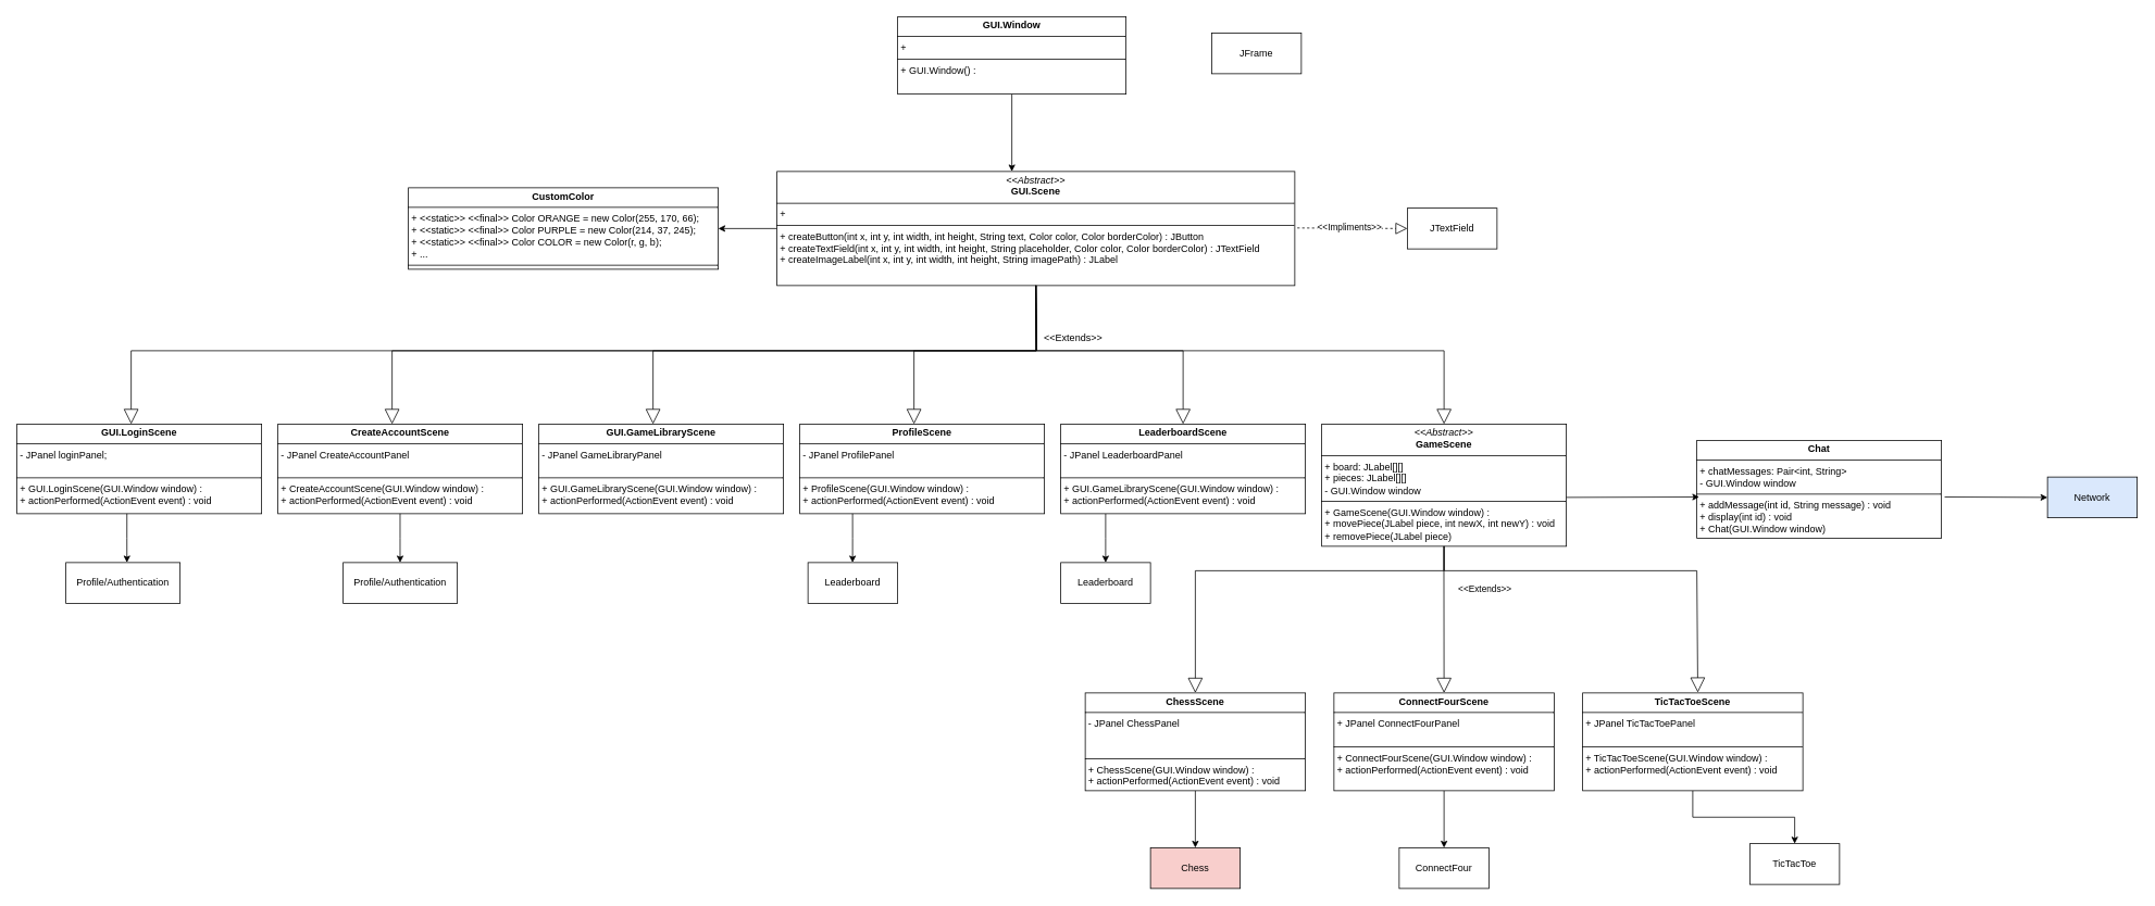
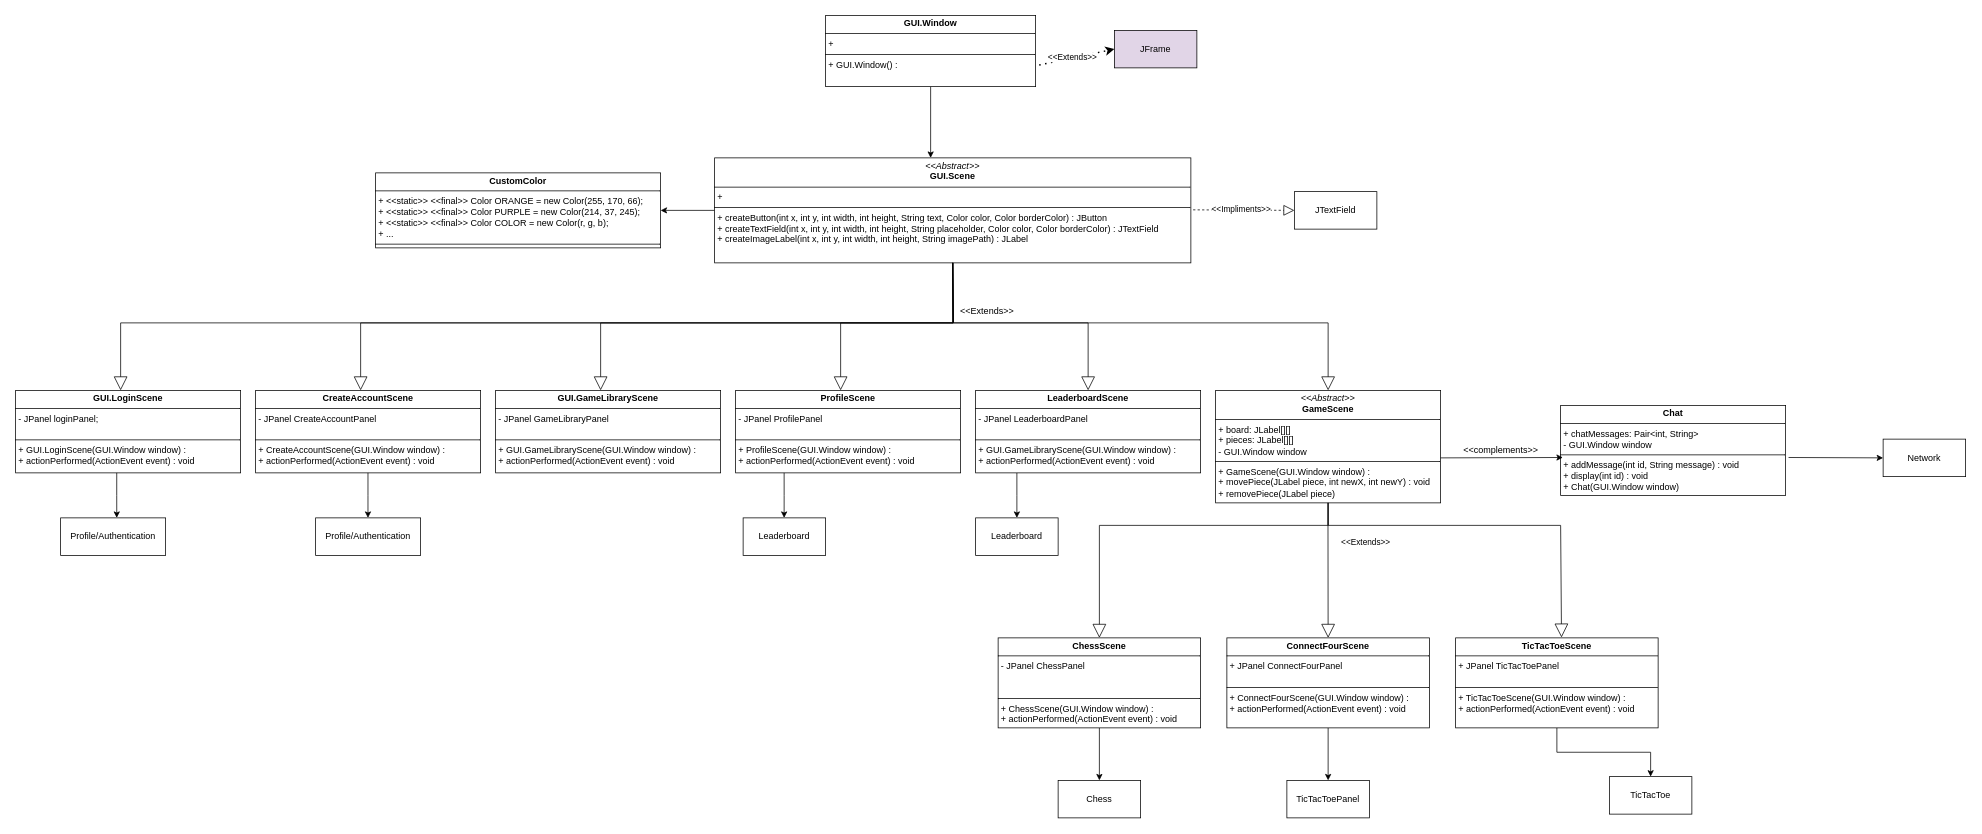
- <mxCell id="2" value="JFrame" style="html=1;whiteSpace=wrap;" parent="1" vertex="1"><mxGeometry x="1485" y="40" width="110" height="50" as="geometry" /></mxCell>
+ <mxCell id="2" value="JFrame" style="html=1;whiteSpace=wrap;fillColor=#e1d5e7;" parent="1" vertex="1"><mxGeometry x="1485" y="40" width="110" height="50" as="geometry" /></mxCell>
+ <mxCell id="31" value="" style="endArrow=classic;dashed=1;html=1;dashPattern=1 3;strokeWidth=2;rounded=0;entryX=0;entryY=0.5;entryDx=0;entryDy=0;exitX=1.017;exitY=0.697;exitDx=0;exitDy=0;exitPerimeter=0;" parent="1" source="7" target="2" edge="1"><mxGeometry width="50" height="50" relative="1" as="geometry"><mxPoint x="950" y="260" as="sourcePoint" /><mxPoint x="1000" y="210" as="targetPoint" /></mxGeometry></mxCell>
+ <mxCell id="32" value="Text" style="edgeLabel;html=1;align=center;verticalAlign=middle;resizable=0;points=[];" parent="31" connectable="0" vertex="1"><mxGeometry x="-0.203" y="4" relative="1" as="geometry"><mxPoint x="5" y="4" as="offset" /></mxGeometry></mxCell>
+ <mxCell id="33" value="&amp;lt;&amp;lt;Extends&amp;gt;&amp;gt;" style="edgeLabel;html=1;align=center;verticalAlign=middle;resizable=0;points=[];" parent="31" connectable="0" vertex="1"><mxGeometry x="-0.123" y="1" relative="1" as="geometry"><mxPoint as="offset" /></mxGeometry></mxCell>
+ <mxCell id="36" value="&amp;lt;&amp;lt;complements&amp;gt;&amp;gt;" style="text;html=1;align=center;verticalAlign=middle;resizable=0;points=[];autosize=1;strokeColor=none;fillColor=none;" parent="1" vertex="1"><mxGeometry x="1940" y="585" width="120" height="30" as="geometry" /></mxCell>
- <mxCell id="38" value="Network" style="html=1;whiteSpace=wrap;fillColor=#dae8fc;" parent="1" vertex="1"><mxGeometry x="2510" y="585" width="110" height="50" as="geometry" /></mxCell>
+ <mxCell id="38" value="Network" style="html=1;whiteSpace=wrap;" parent="1" vertex="1"><mxGeometry x="2510" y="585" width="110" height="50" as="geometry" /></mxCell>
- <mxCell id="22" value="Chess" style="html=1;whiteSpace=wrap;fillColor=#f8cecc;" parent="1" vertex="1"><mxGeometry x="1410" y="1040" width="110" height="50" as="geometry" /></mxCell>
+ <mxCell id="22" value="Chess" style="html=1;whiteSpace=wrap;" parent="1" vertex="1"><mxGeometry x="1410" y="1040" width="110" height="50" as="geometry" /></mxCell>
- <mxCell id="23" value="ConnectFour" style="html=1;whiteSpace=wrap;" parent="1" vertex="1"><mxGeometry x="1715" y="1040" width="110" height="50" as="geometry" /></mxCell>
+ <mxCell id="23" value="TicTacToePanel" style="html=1;whiteSpace=wrap;" parent="1" vertex="1"><mxGeometry x="1715" y="1040" width="110" height="50" as="geometry" /></mxCell>
